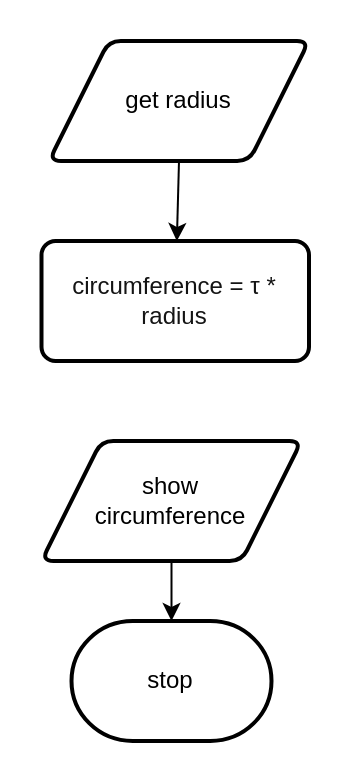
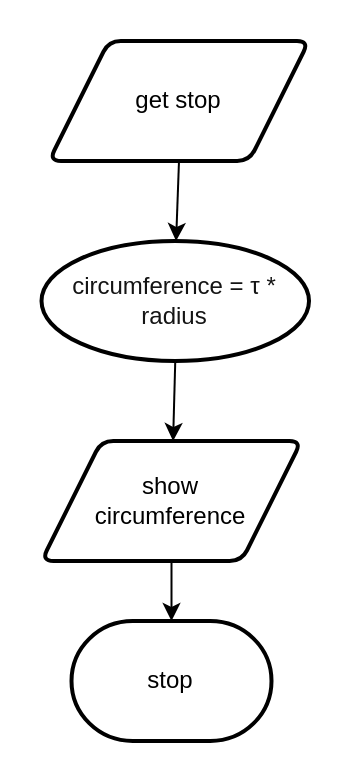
- <mxCell id="3" value="get radius" style="shape=parallelogram;html=1;strokeWidth=2;perimeter=parallelogramPerimeter;whiteSpace=wrap;rounded=1;arcSize=12;size=0.23;" vertex="1" parent="1"><mxGeometry x="24" y="20" width="130" height="60" as="geometry" /></mxCell>
+ <mxCell id="3" value="get stop" style="shape=parallelogram;html=1;strokeWidth=2;perimeter=parallelogramPerimeter;whiteSpace=wrap;rounded=1;arcSize=12;size=0.23;" vertex="1" parent="1"><mxGeometry x="24" y="20" width="130" height="60" as="geometry" /></mxCell>
- <mxCell id="5" value="&lt;font color=&quot;#141414&quot;&gt;circumferenc&lt;font&gt;e =&amp;nbsp;&lt;span style=&quot;text-align: left&quot;&gt;τ * radius&lt;/span&gt;&lt;/font&gt;&lt;/font&gt;" style="rounded=1;whiteSpace=wrap;html=1;absoluteArcSize=1;arcSize=14;strokeWidth=2;" vertex="1" parent="1"><mxGeometry x="20.25" y="120" width="133.75" height="60" as="geometry" /></mxCell>
+ <mxCell id="5" value="&lt;font color=&quot;#141414&quot;&gt;circumferenc&lt;font&gt;e =&amp;nbsp;&lt;span style=&quot;text-align: left&quot;&gt;τ * radius&lt;/span&gt;&lt;/font&gt;&lt;/font&gt;" style="ellipse;whiteSpace=wrap;html=1;absoluteArcSize=1;arcSize=14;strokeWidth=2;" vertex="1" parent="1"><mxGeometry x="20.25" y="120" width="133.75" height="60" as="geometry" /></mxCell>
+ <mxCell id="4" style="edgeStyle=none;html=1;exitX=0.5;exitY=1;exitDx=0;exitDy=0;" edge="1" parent="1" source="5" target="7"><mxGeometry relative="1" as="geometry" /></mxCell>
